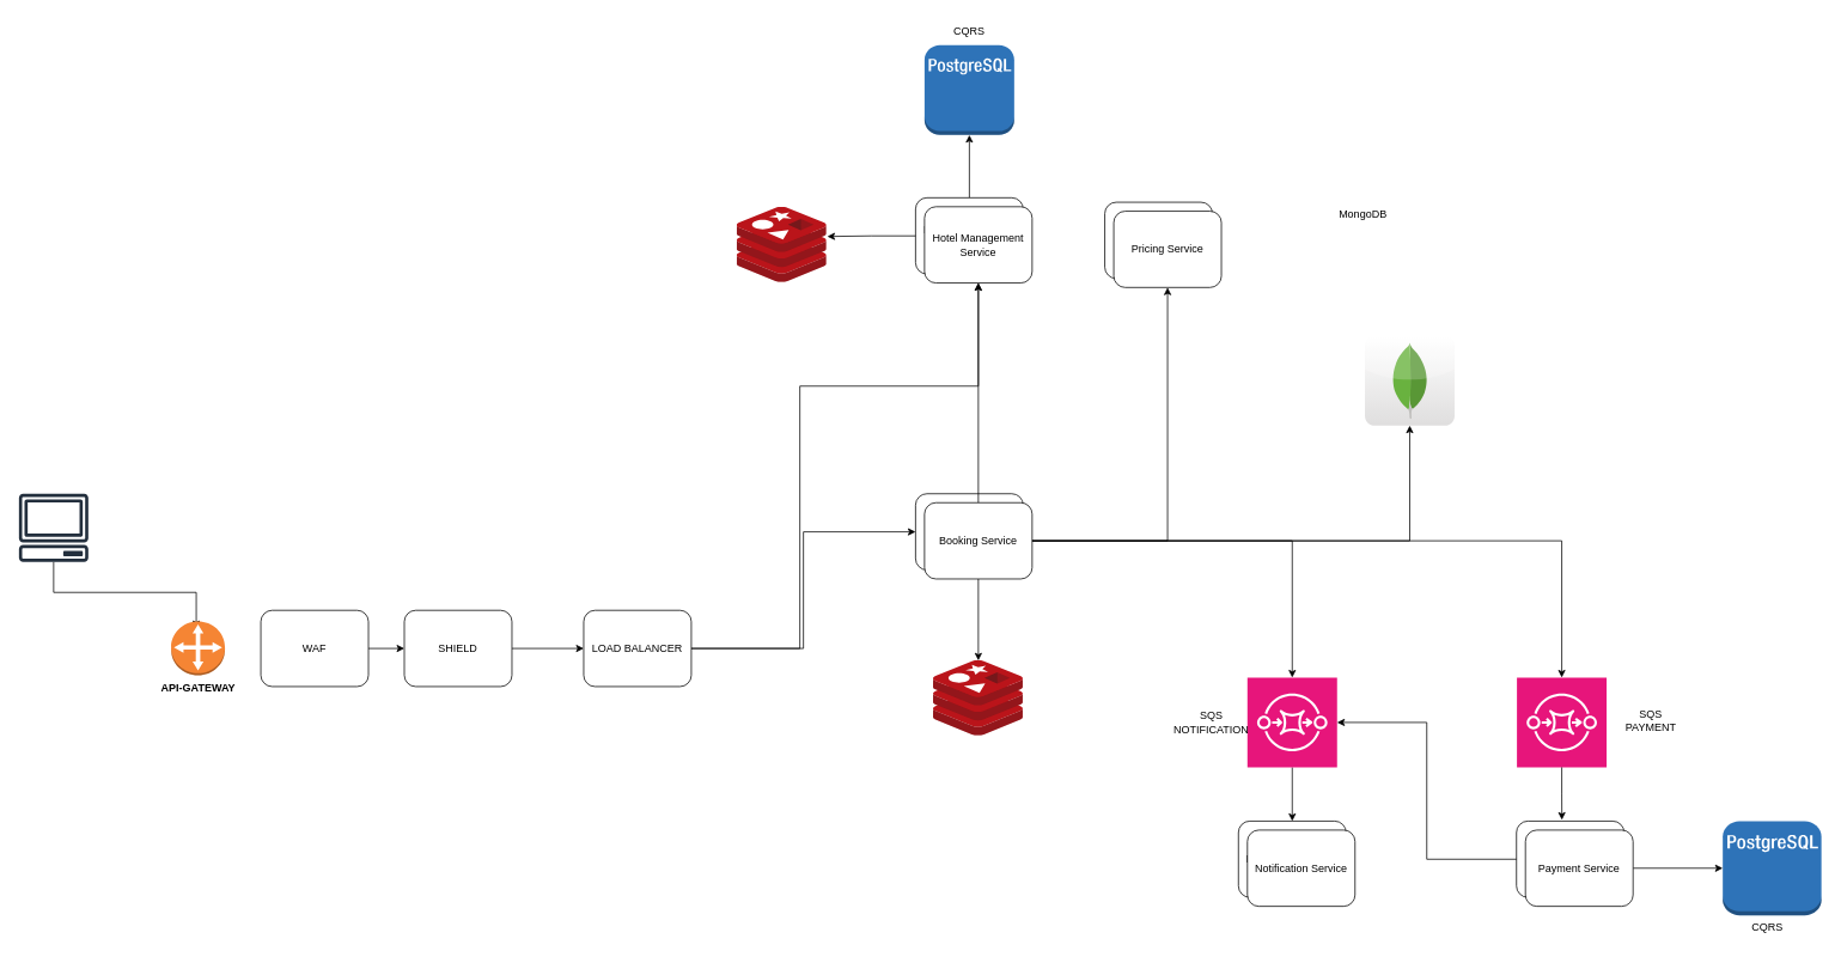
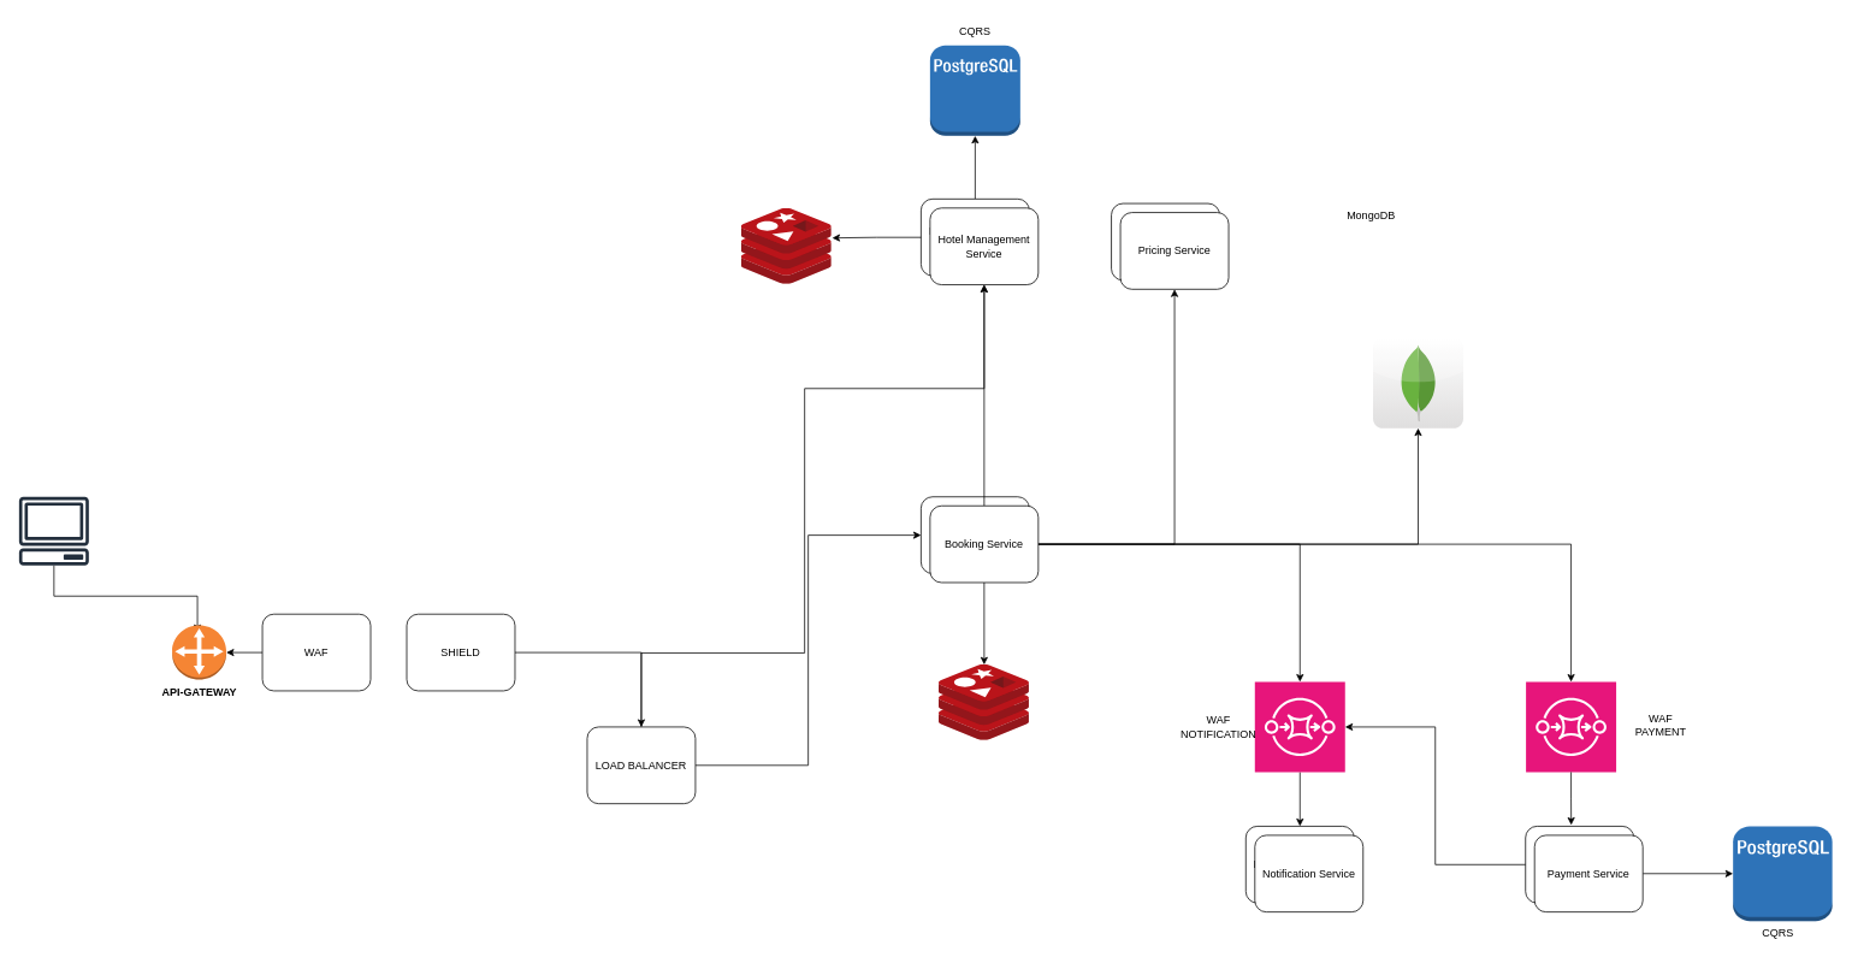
- <mxCell id="5" value="" style="edgeStyle=orthogonalEdgeStyle;rounded=0;orthogonalLoop=1;jettySize=auto;html=1;" edge="1" parent="1" source="6" target="8"><mxGeometry relative="1" as="geometry" /></mxCell>
+ <mxCell id="5" value="" style="edgeStyle=orthogonalEdgeStyle;rounded=0;orthogonalLoop=1;jettySize=auto;html=1;" edge="1" parent="1" source="6" target="4"><mxGeometry relative="1" as="geometry" /></mxCell>
- <mxCell id="41" value="LOAD BALANCER" style="rounded=1;whiteSpace=wrap;html=1;" vertex="1" parent="1"><mxGeometry x="650" y="680" width="120" height="85" as="geometry" /></mxCell>
+ <mxCell id="41" value="LOAD BALANCER" style="rounded=1;whiteSpace=wrap;html=1;" vertex="1" parent="1"><mxGeometry x="650" y="805" width="120" height="85" as="geometry" /></mxCell>
- <mxCell id="43" value="SQS PAYMENT" style="text;html=1;align=center;verticalAlign=middle;whiteSpace=wrap;rounded=0;" vertex="1" parent="1"><mxGeometry x="1810" y="787.5" width="60" height="30" as="geometry" /></mxCell>
+ <mxCell id="43" value="WAF PAYMENT" style="text;html=1;align=center;verticalAlign=middle;whiteSpace=wrap;rounded=0;" vertex="1" parent="1"><mxGeometry x="1810" y="787.5" width="60" height="30" as="geometry" /></mxCell>
- <mxCell id="42" value="SQS NOTIFICATION" style="text;html=1;align=center;verticalAlign=middle;whiteSpace=wrap;rounded=0;" vertex="1" parent="1"><mxGeometry x="1320" y="790" width="60" height="30" as="geometry" /></mxCell>
+ <mxCell id="42" value="WAF NOTIFICATION" style="text;html=1;align=center;verticalAlign=middle;whiteSpace=wrap;rounded=0;" vertex="1" parent="1"><mxGeometry x="1320" y="790" width="60" height="30" as="geometry" /></mxCell>
